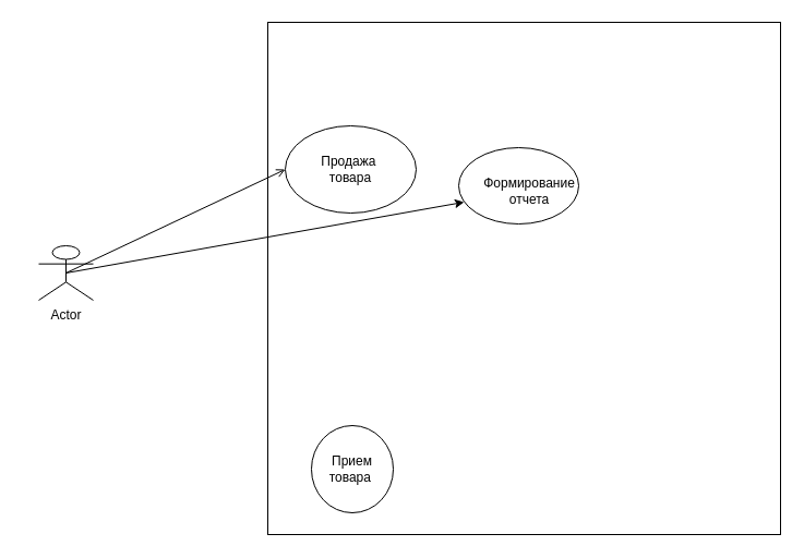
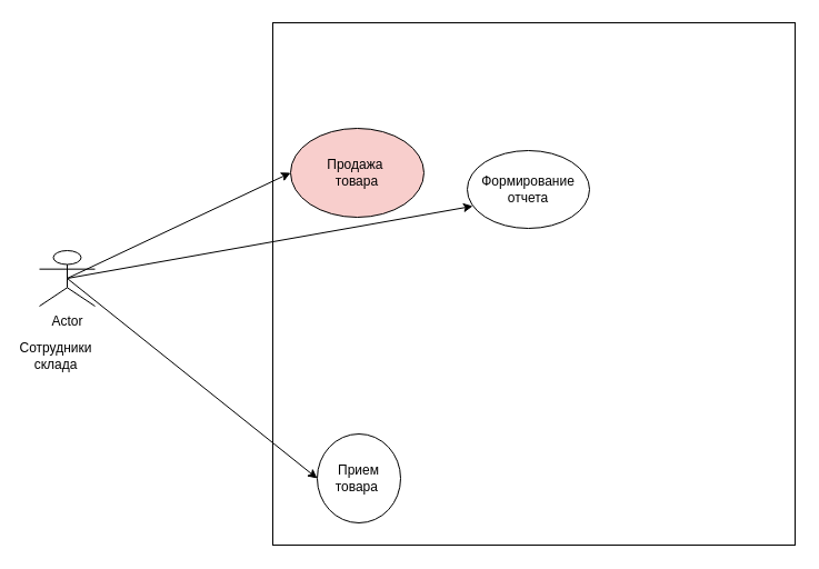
- <mxCell id="5" value="Продажа&amp;nbsp;&lt;div&gt;товара&lt;/div&gt;" style="ellipse;whiteSpace=wrap;html=1;" vertex="1" parent="1"><mxGeometry x="261" y="115" width="120" height="80" as="geometry" /></mxCell>
+ <mxCell id="5" value="Продажа&amp;nbsp;&lt;div&gt;товара&lt;/div&gt;" style="ellipse;whiteSpace=wrap;html=1;fillColor=#f8cecc;" vertex="1" parent="1"><mxGeometry x="261" y="115" width="120" height="80" as="geometry" /></mxCell>
- <mxCell id="8" value="" style="endArrow=open;html=1;rounded=0;exitX=0.5;exitY=0.5;exitDx=0;exitDy=0;exitPerimeter=0;entryX=0;entryY=0.5;entryDx=0;entryDy=0;" edge="1" parent="1" source="6" target="5"><mxGeometry width="50" height="50" relative="1" as="geometry"><mxPoint x="335" y="295" as="sourcePoint" /><mxPoint x="385" y="245" as="targetPoint" /></mxGeometry></mxCell>
+ <mxCell id="8" value="" style="endArrow=classic;html=1;rounded=0;exitX=0.5;exitY=0.5;exitDx=0;exitDy=0;exitPerimeter=0;entryX=0;entryY=0.5;entryDx=0;entryDy=0;" edge="1" parent="1" source="6" target="5"><mxGeometry width="50" height="50" relative="1" as="geometry"><mxPoint x="335" y="295" as="sourcePoint" /><mxPoint x="385" y="245" as="targetPoint" /></mxGeometry></mxCell>
- <mxCell id="4" value="Формирование&lt;div&gt;отчета&lt;/div&gt;" style="text;html=1;align=center;verticalAlign=middle;whiteSpace=wrap;rounded=0;" vertex="1" parent="1"><mxGeometry x="445" y="150" width="80" height="50" as="geometry" /></mxCell>
+ <mxCell id="4" value="Формирование&lt;div&gt;отчета&lt;/div&gt;" style="text;html=1;align=center;verticalAlign=middle;whiteSpace=wrap;rounded=0;" vertex="1" parent="1"><mxGeometry x="435" y="145" width="80" height="50" as="geometry" /></mxCell>
+ <mxCell id="7" value="Сотрудники&lt;div&gt;склада&lt;/div&gt;" style="text;html=1;align=center;verticalAlign=middle;whiteSpace=wrap;rounded=0;" vertex="1" parent="1"><mxGeometry x="20" y="305" width="60" height="30" as="geometry" /></mxCell>
+ <mxCell id="10" value="" style="endArrow=classic;html=1;rounded=0;exitX=0.5;exitY=0.5;exitDx=0;exitDy=0;exitPerimeter=0;entryX=0;entryY=0.5;entryDx=0;entryDy=0;" edge="1" parent="1" source="6" target="9"><mxGeometry width="50" height="50" relative="1" as="geometry"><mxPoint x="175" y="325" as="sourcePoint" /><mxPoint x="225" y="275" as="targetPoint" /></mxGeometry></mxCell>
